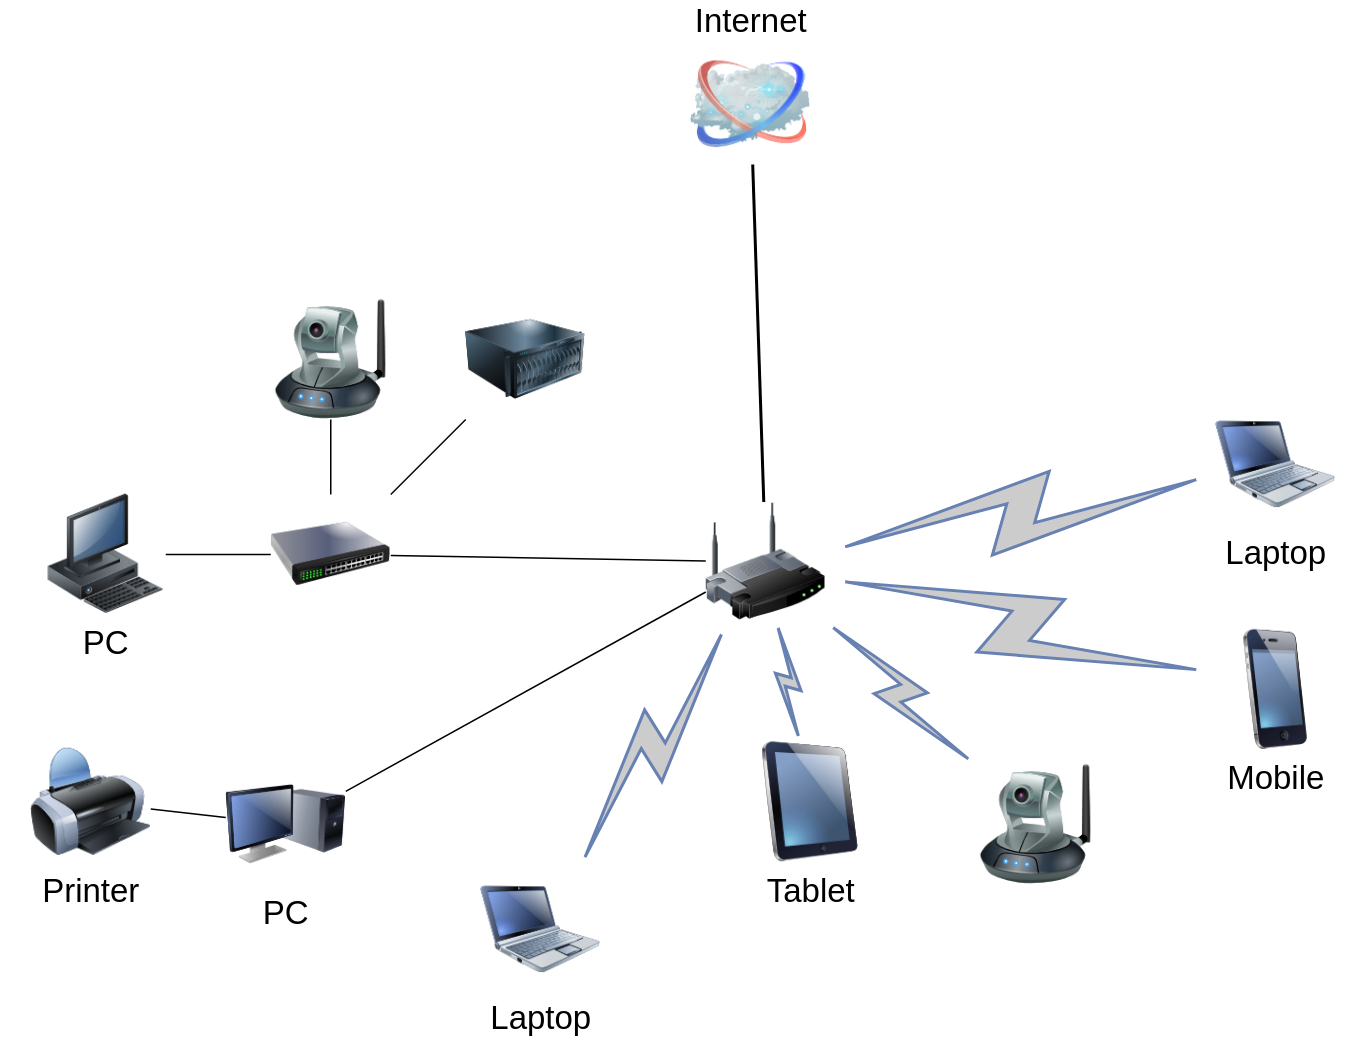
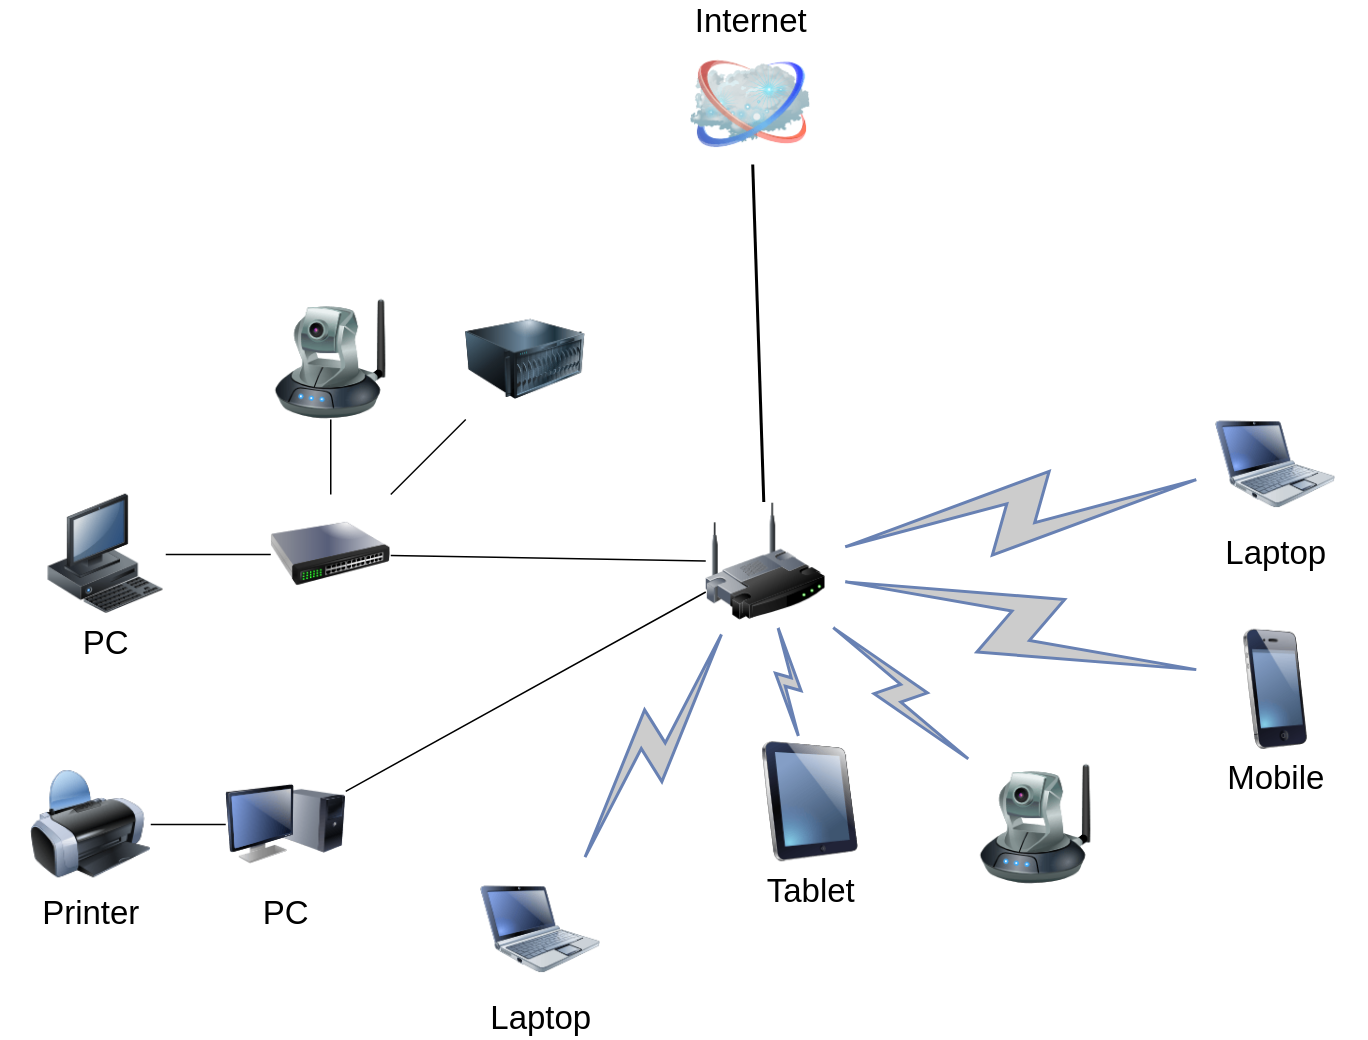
- <mxCell id="7" value="Printer" style="image;html=1;labelBackgroundColor=#ffffff;image=img/lib/clip_art/computers/Printer_128x128.png;rounded=1;shadow=0;comic=0;strokeWidth=2;fontSize=22;imageBackground=default;" parent="1" vertex="1"><mxGeometry x="20" y="485" width="80" height="80" as="geometry" /></mxCell>
+ <mxCell id="7" value="Printer" style="image;html=1;labelBackgroundColor=#ffffff;image=img/lib/clip_art/computers/Printer_128x128.png;rounded=1;shadow=0;comic=0;strokeWidth=2;fontSize=22;imageBackground=default;" parent="1" vertex="1"><mxGeometry x="20" y="500" width="80" height="80" as="geometry" /></mxCell>
